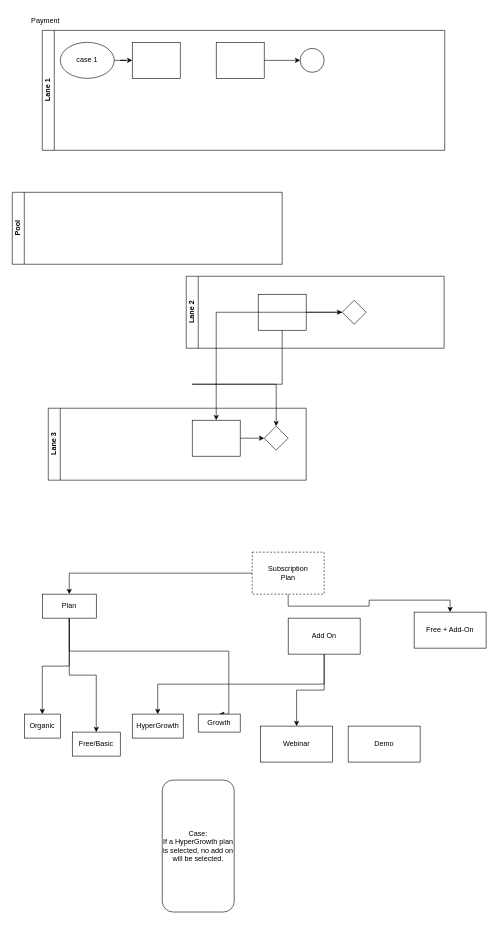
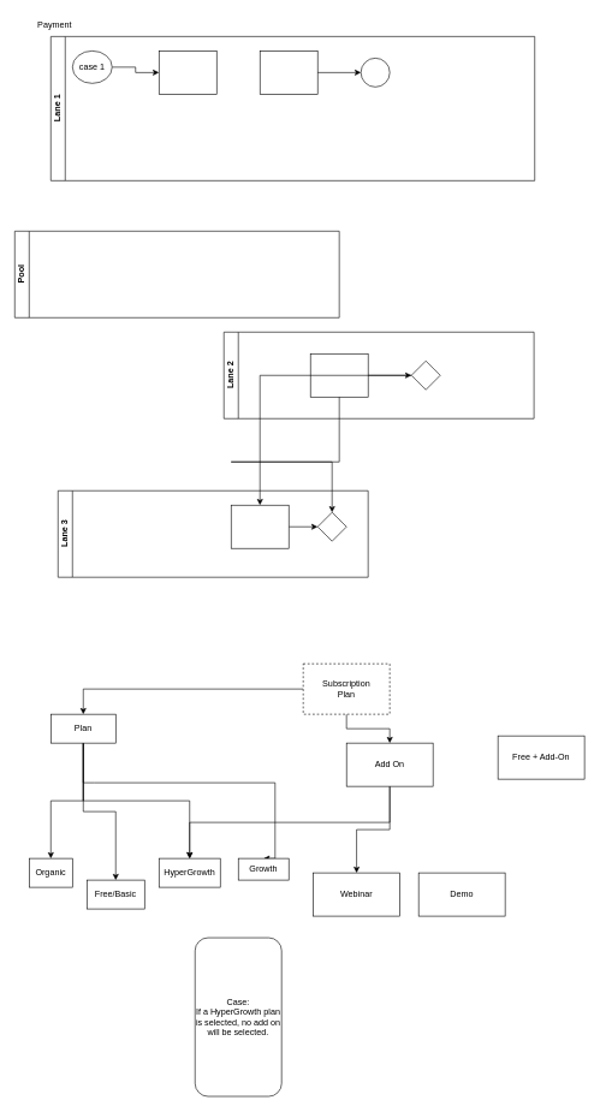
- <mxCell id="5" value="case 1" style="ellipse;whiteSpace=wrap;html=1;" parent="3" vertex="1"><mxGeometry x="30" y="20" width="90" height="60" as="geometry" /></mxCell>
+ <mxCell id="5" value="case 1" style="ellipse;whiteSpace=wrap;html=1;" parent="3" vertex="1"><mxGeometry x="30" y="20" width="55" height="45" as="geometry" /></mxCell>
- <mxCell id="25" style="edgeStyle=orthogonalEdgeStyle;rounded=0;orthogonalLoop=1;jettySize=auto;html=1;exitX=0.5;exitY=1;exitDx=0;exitDy=0;entryX=0.5;entryY=0;entryDx=0;entryDy=0;" edge="1" parent="1" source="26" target="37"><mxGeometry relative="1" as="geometry" /></mxCell>
+ <mxCell id="24" style="edgeStyle=orthogonalEdgeStyle;rounded=0;orthogonalLoop=1;jettySize=auto;html=1;exitX=0.5;exitY=1;exitDx=0;exitDy=0;entryX=0.5;entryY=0;entryDx=0;entryDy=0;" edge="1" parent="1" source="26" target="34"><mxGeometry relative="1" as="geometry" /></mxCell>
+ <mxCell id="28" style="edgeStyle=orthogonalEdgeStyle;rounded=0;orthogonalLoop=1;jettySize=auto;html=1;exitX=0.5;exitY=1;exitDx=0;exitDy=0;entryX=0.5;entryY=0;entryDx=0;entryDy=0;" edge="1" parent="1" source="31" target="36"><mxGeometry relative="1" as="geometry" /></mxCell>
